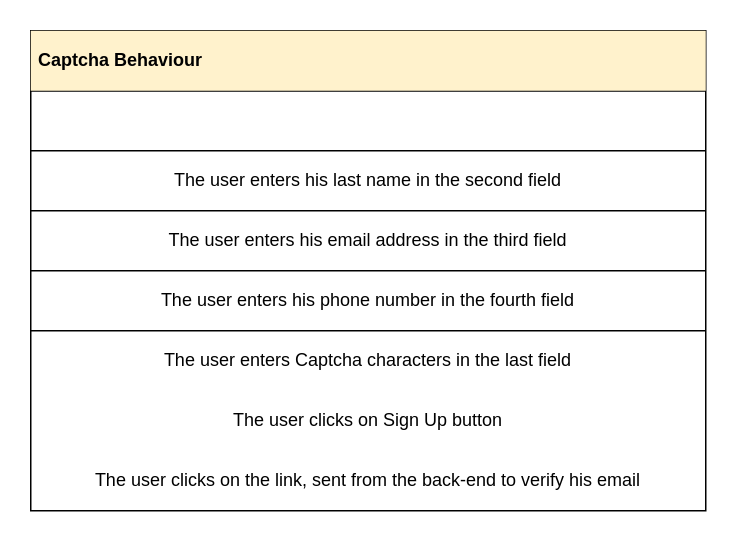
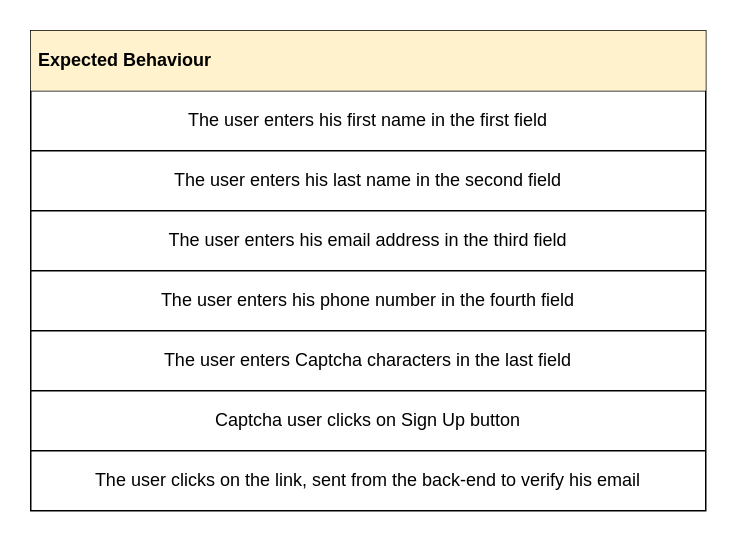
- <mxCell id="4" value="&amp;nbsp;&lt;b&gt;Captcha Behaviour&lt;/b&gt;" style="shape=partialRectangle;html=1;whiteSpace=wrap;connectable=0;overflow=hidden;fillColor=#fff2cc;top=0;left=0;bottom=0;right=0;align=left;strokeColor=#d6b656;" vertex="1" parent="3"><mxGeometry width="450" height="40" as="geometry" /></mxCell>
+ <mxCell id="4" value="&amp;nbsp;&lt;b&gt;Expected Behaviour&lt;/b&gt;" style="shape=partialRectangle;html=1;whiteSpace=wrap;connectable=0;overflow=hidden;fillColor=#fff2cc;top=0;left=0;bottom=0;right=0;align=left;strokeColor=#d6b656;" vertex="1" parent="3"><mxGeometry width="450" height="40" as="geometry" /></mxCell>
+ <mxCell id="6" value="&lt;div align=&quot;left&quot;&gt;The user enters his first name in the first field&lt;br&gt;&lt;/div&gt;" style="shape=partialRectangle;html=1;whiteSpace=wrap;connectable=0;overflow=hidden;fillColor=none;top=0;left=0;bottom=0;right=0;" vertex="1" parent="5"><mxGeometry width="450" height="40" as="geometry" /></mxCell>
- <mxCell id="16" value="The user clicks on Sign Up button" style="shape=partialRectangle;html=1;whiteSpace=wrap;connectable=0;overflow=hidden;fillColor=none;top=0;left=0;bottom=0;right=0;" vertex="1" parent="15"><mxGeometry width="450" height="40" as="geometry" /></mxCell>
+ <mxCell id="16" value="Captcha user clicks on Sign Up button" style="shape=partialRectangle;html=1;whiteSpace=wrap;connectable=0;overflow=hidden;fillColor=none;top=0;left=0;bottom=0;right=0;" vertex="1" parent="15"><mxGeometry width="450" height="40" as="geometry" /></mxCell>
